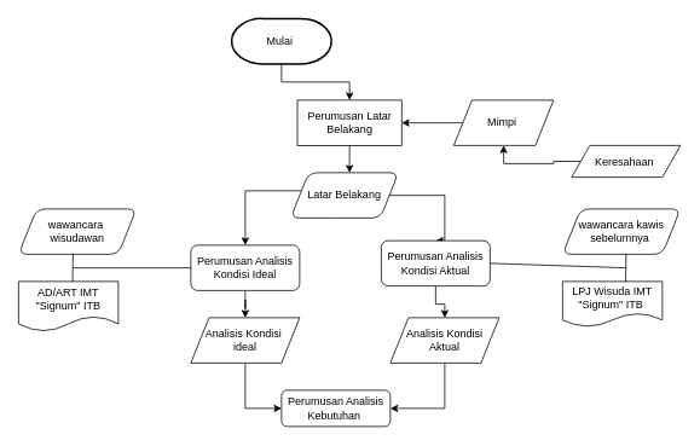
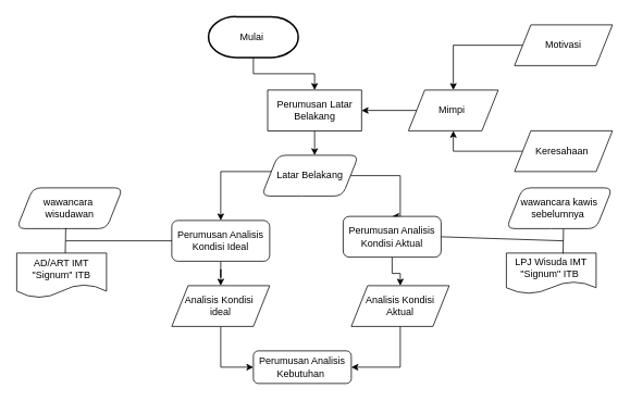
+ <mxCell id="8" style="edgeStyle=orthogonalEdgeStyle;rounded=0;orthogonalLoop=1;jettySize=auto;html=1;exitX=0;exitY=0.5;exitDx=0;exitDy=0;entryX=0.5;entryY=0;entryDx=0;entryDy=0;" edge="1" parent="1" source="9" target="7"><mxGeometry relative="1" as="geometry" /></mxCell>
+ <mxCell id="9" value="Motivasi" style="shape=parallelogram;perimeter=parallelogramPerimeter;whiteSpace=wrap;html=1;fixedSize=1;" vertex="1" parent="1"><mxGeometry x="630" y="30" width="120" height="50" as="geometry" /></mxCell>
- <mxCell id="11" value="Keresahaan&amp;nbsp;" style="shape=parallelogram;perimeter=parallelogramPerimeter;whiteSpace=wrap;html=1;fixedSize=1;" vertex="1" parent="1"><mxGeometry x="630" y="160" width="120" height="35" as="geometry" /></mxCell>
+ <mxCell id="11" value="Keresahaan&amp;nbsp;" style="shape=parallelogram;perimeter=parallelogramPerimeter;whiteSpace=wrap;html=1;fixedSize=1;" vertex="1" parent="1"><mxGeometry x="630" y="160" width="120" height="50" as="geometry" /></mxCell>
